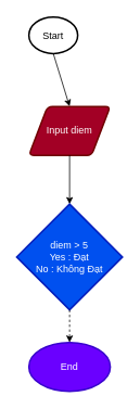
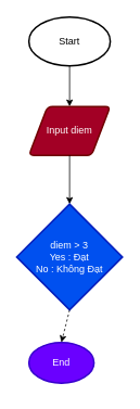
- <mxCell id="2" value="Start" style="strokeWidth=2;html=1;shape=mxgraph.flowchart.start_1;whiteSpace=wrap;" vertex="1" parent="1"><mxGeometry x="35" y="20" width="60" height="45" as="geometry" /></mxCell>
+ <mxCell id="2" value="Start" style="strokeWidth=2;html=1;shape=mxgraph.flowchart.start_1;whiteSpace=wrap;" vertex="1" parent="1"><mxGeometry x="35" y="20" width="100" height="60" as="geometry" /></mxCell>
- <mxCell id="6" value="diem &amp;gt; 5&lt;div&gt;Yes : Đạt&lt;/div&gt;&lt;div&gt;No : Không Đạt&lt;/div&gt;" style="strokeWidth=2;html=1;shape=mxgraph.flowchart.decision;whiteSpace=wrap;fillColor=#0050ef;strokeColor=#001DBC;fontColor=#ffffff;" vertex="1" parent="1"><mxGeometry x="20" y="250" width="130" height="130" as="geometry" /></mxCell>
+ <mxCell id="6" value="diem &amp;gt; 3&lt;div&gt;Yes : Đạt&lt;/div&gt;&lt;div&gt;No : Không Đạt&lt;/div&gt;" style="strokeWidth=2;html=1;shape=mxgraph.flowchart.decision;whiteSpace=wrap;fillColor=#0050ef;strokeColor=#001DBC;fontColor=#ffffff;" vertex="1" parent="1"><mxGeometry x="20" y="250" width="130" height="130" as="geometry" /></mxCell>
- <mxCell id="8" value="End" style="strokeWidth=2;html=1;shape=mxgraph.flowchart.start_1;whiteSpace=wrap;fillColor=#6a00ff;fontColor=#ffffff;strokeColor=#3700CC;" vertex="1" parent="1"><mxGeometry x="35" y="420" width="100" height="60" as="geometry" /></mxCell>
+ <mxCell id="8" value="End" style="strokeWidth=2;html=1;shape=mxgraph.flowchart.start_1;whiteSpace=wrap;fillColor=#6a00ff;fontColor=#ffffff;strokeColor=#3700CC;" vertex="1" parent="1"><mxGeometry x="35" y="420" width="80" height="50" as="geometry" /></mxCell>
